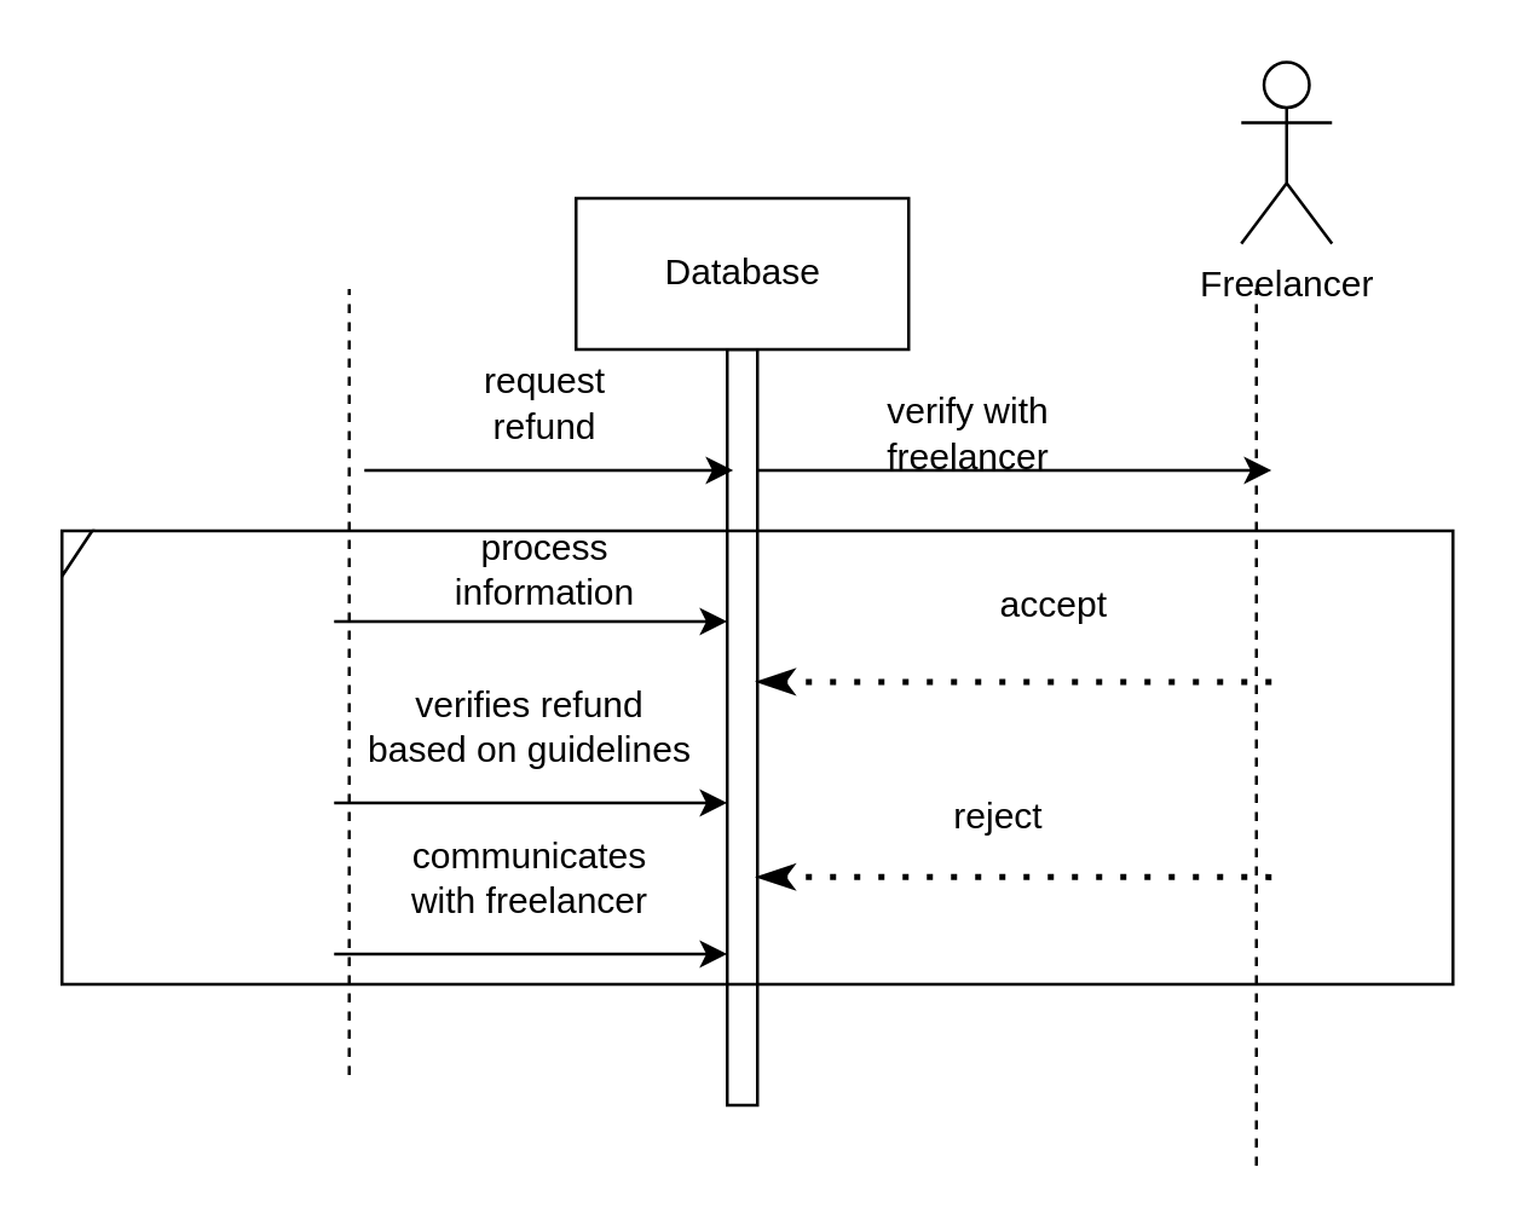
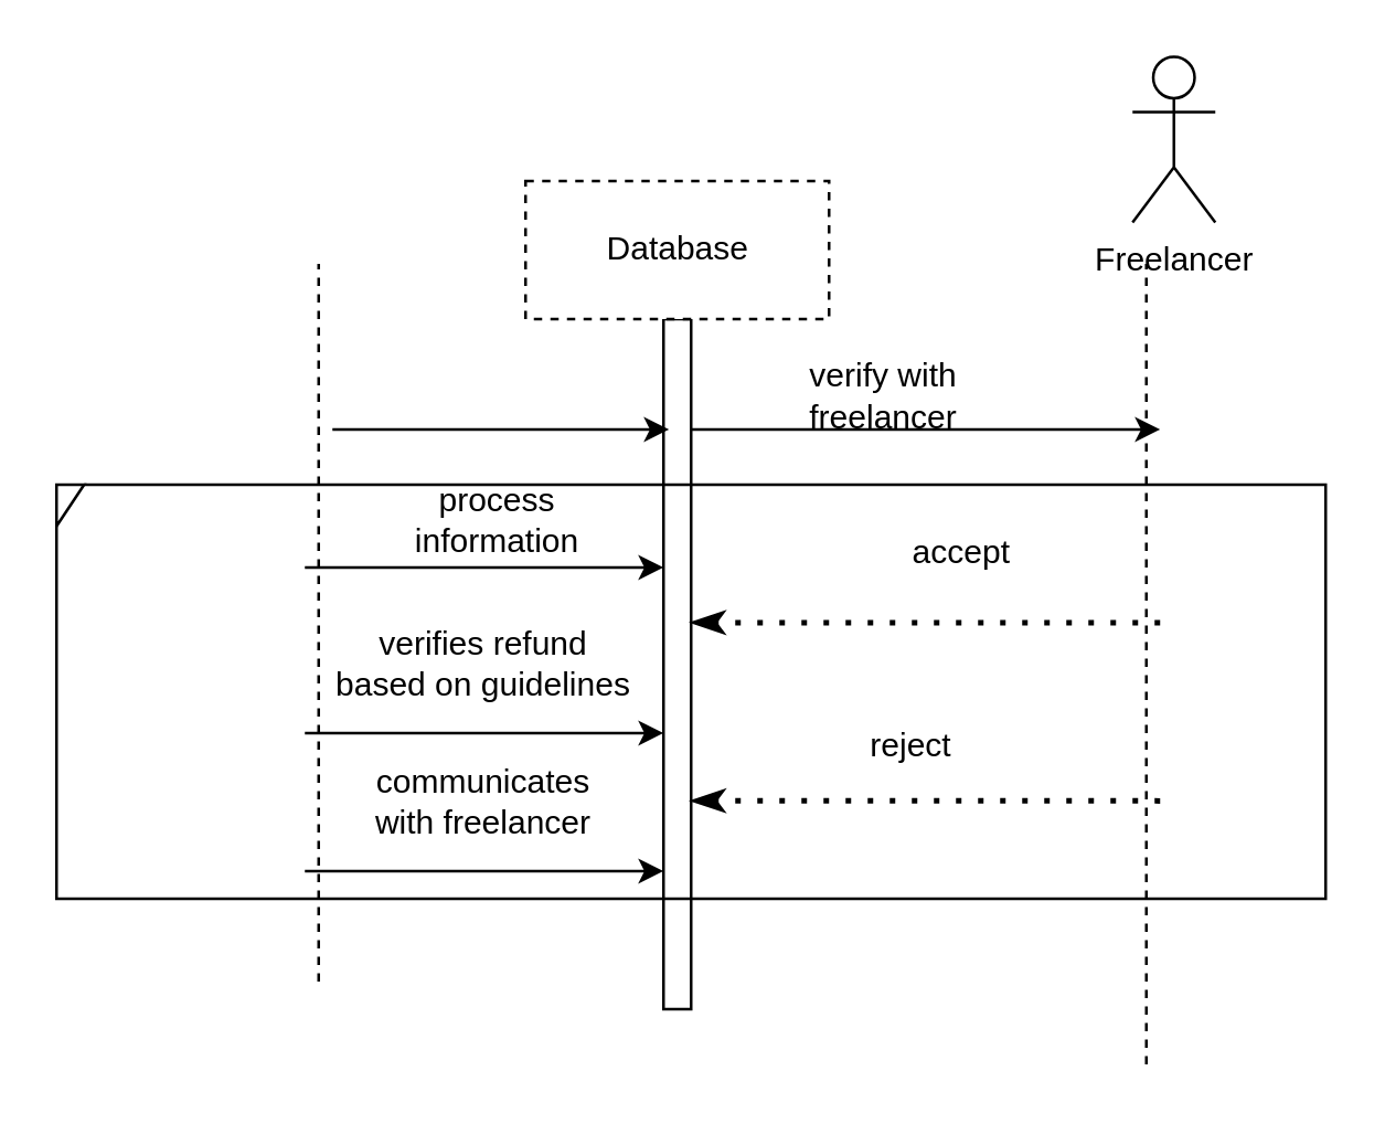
- <mxCell id="8" value="Database" style="html=1;" vertex="1" parent="1"><mxGeometry x="190" y="65" width="110" height="50" as="geometry" /></mxCell>
+ <mxCell id="8" value="Database" style="html=1;dashed=1;" vertex="1" parent="1"><mxGeometry x="190" y="65" width="110" height="50" as="geometry" /></mxCell>
- <mxCell id="6" value="request refund" style="text;html=1;strokeColor=none;fillColor=none;align=center;verticalAlign=middle;whiteSpace=wrap;rounded=0;" vertex="1" parent="1"><mxGeometry x="150" y="115" width="60" height="35" as="geometry" /></mxCell>
